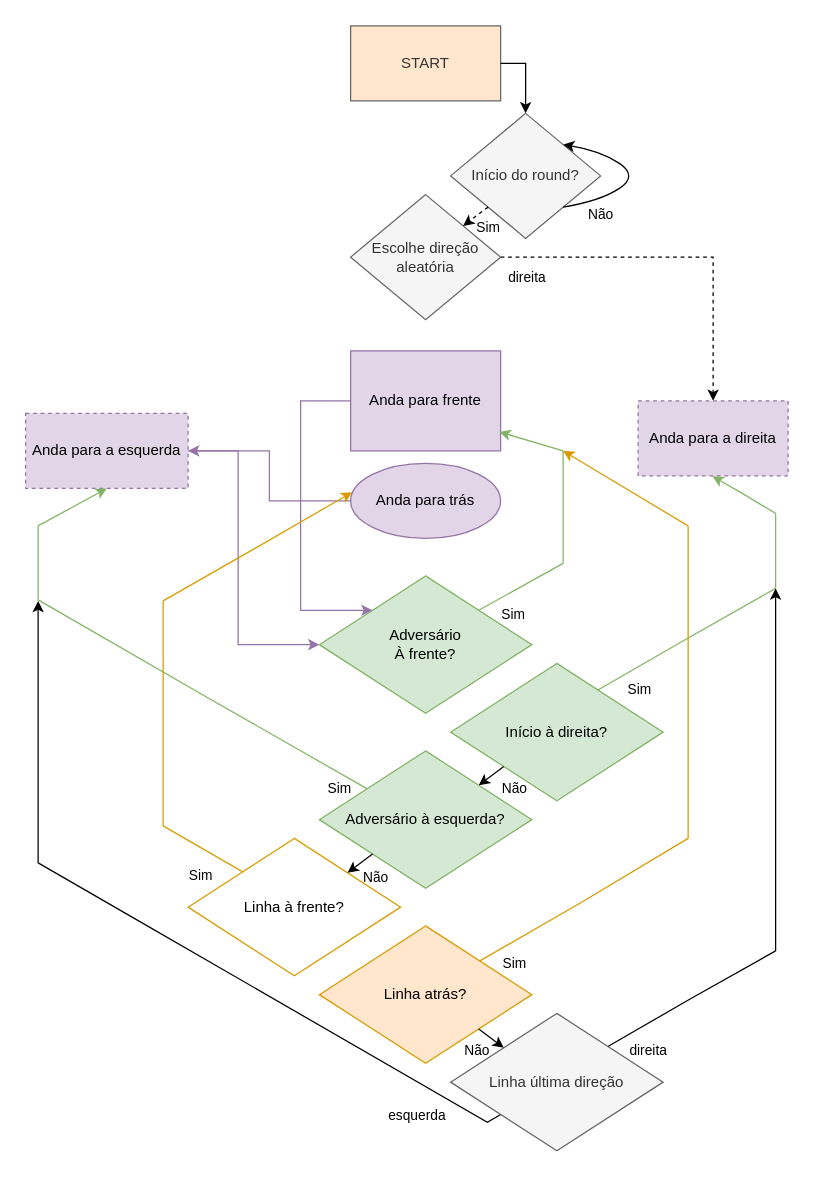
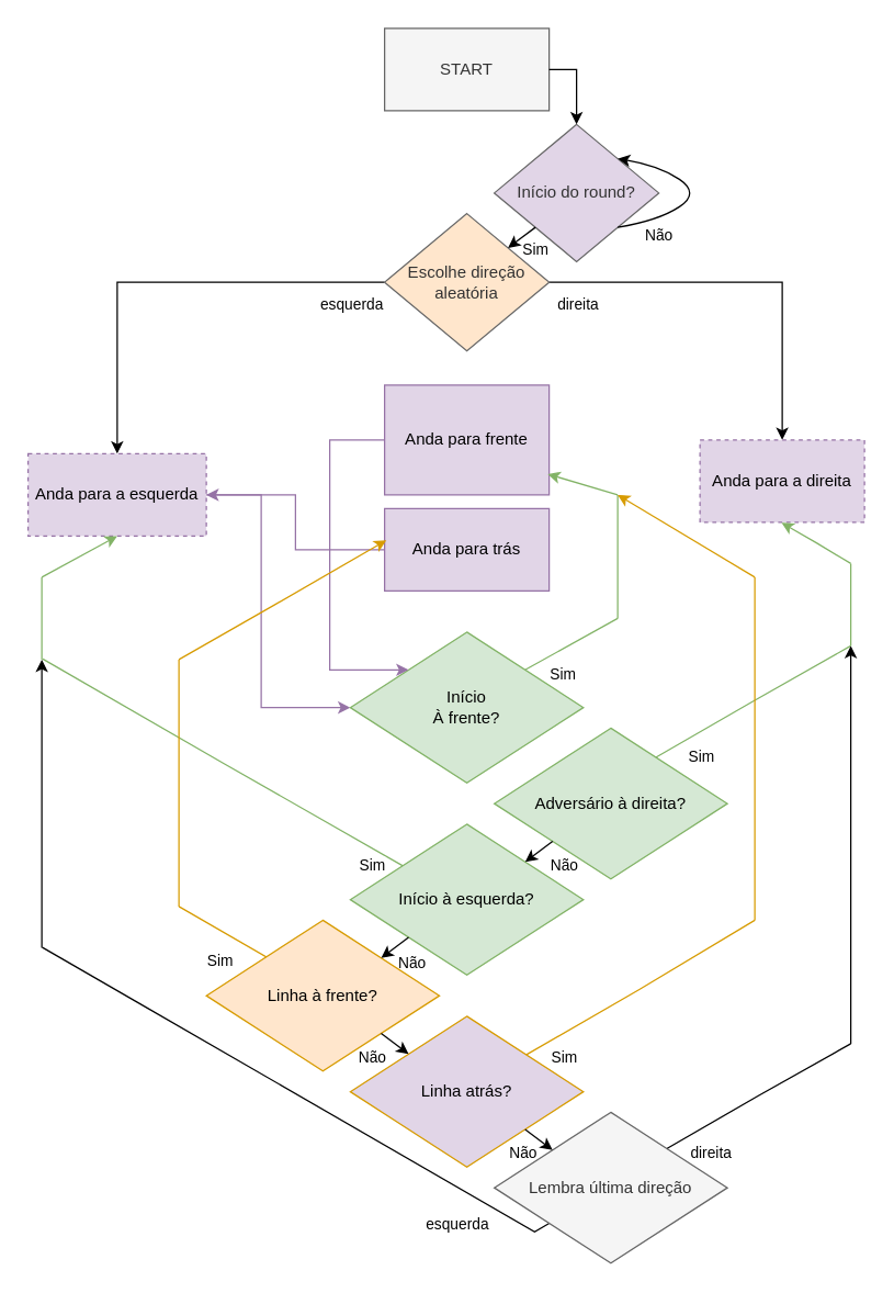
- <mxCell id="2" value="START" style="rounded=0;whiteSpace=wrap;html=1;fillColor=#ffe6cc;fontColor=#333333;strokeColor=#666666;" vertex="1" parent="1"><mxGeometry x="280" y="20" width="120" height="60" as="geometry" /></mxCell>
+ <mxCell id="2" value="START" style="rounded=0;whiteSpace=wrap;html=1;fillColor=#f5f5f5;fontColor=#333333;strokeColor=#666666;" vertex="1" parent="1"><mxGeometry x="280" y="20" width="120" height="60" as="geometry" /></mxCell>
- <mxCell id="3" value="Início do round?" style="rhombus;whiteSpace=wrap;html=1;fillColor=#f5f5f5;fontColor=#333333;strokeColor=#666666;" vertex="1" parent="1"><mxGeometry x="360" y="90" width="120" height="100" as="geometry" /></mxCell>
+ <mxCell id="3" value="Início do round?" style="rhombus;whiteSpace=wrap;html=1;fillColor=#e1d5e7;fontColor=#333333;strokeColor=#666666;" vertex="1" parent="1"><mxGeometry x="360" y="90" width="120" height="100" as="geometry" /></mxCell>
- <mxCell id="58" value="" style="endArrow=classic;html=1;rounded=0;entryX=1;entryY=0;entryDx=0;entryDy=0;exitX=0;exitY=1;exitDx=0;exitDy=0;dashed=1;" edge="1" parent="1" source="3" target="10"><mxGeometry width="50" height="50" relative="1" as="geometry"><mxPoint x="390" y="170" as="sourcePoint" /><mxPoint x="430" y="130" as="targetPoint" /></mxGeometry></mxCell>
+ <mxCell id="58" value="" style="endArrow=classic;html=1;rounded=0;entryX=1;entryY=0;entryDx=0;entryDy=0;exitX=0;exitY=1;exitDx=0;exitDy=0;" edge="1" parent="1" source="3" target="10"><mxGeometry width="50" height="50" relative="1" as="geometry"><mxPoint x="390" y="170" as="sourcePoint" /><mxPoint x="430" y="130" as="targetPoint" /></mxGeometry></mxCell>
+ <mxCell id="6" value="" style="edgeStyle=orthogonalEdgeStyle;rounded=0;orthogonalLoop=1;jettySize=auto;html=1;" edge="1" parent="1" source="10" target="12"><mxGeometry relative="1" as="geometry" /></mxCell>
+ <mxCell id="7" value="esquerda" style="edgeLabel;html=1;align=center;verticalAlign=middle;resizable=0;points=[];" vertex="1" connectable="0" parent="6"><mxGeometry x="-0.797" y="3" relative="1" as="geometry"><mxPoint x="7" y="12" as="offset" /></mxGeometry></mxCell>
- <mxCell id="10" value="Escolhe direção aleatória" style="rhombus;whiteSpace=wrap;html=1;fillColor=#f5f5f5;fontColor=#333333;strokeColor=#666666;" vertex="1" parent="1"><mxGeometry x="280" y="155" width="120" height="100" as="geometry" /></mxCell>
+ <mxCell id="10" value="Escolhe direção aleatória" style="rhombus;whiteSpace=wrap;html=1;fillColor=#ffe6cc;fontColor=#333333;strokeColor=#666666;" vertex="1" parent="1"><mxGeometry x="280" y="155" width="120" height="100" as="geometry" /></mxCell>
- <mxCell id="8" value="" style="edgeStyle=orthogonalEdgeStyle;rounded=0;orthogonalLoop=1;jettySize=auto;html=1;dashed=1;" edge="1" parent="1" source="10" target="13"><mxGeometry relative="1" as="geometry" /></mxCell>
+ <mxCell id="8" value="" style="edgeStyle=orthogonalEdgeStyle;rounded=0;orthogonalLoop=1;jettySize=auto;html=1;" edge="1" parent="1" source="10" target="13"><mxGeometry relative="1" as="geometry" /></mxCell>
- <mxCell id="27" value="Anda para trás" style="ellipse;whiteSpace=wrap;html=1;fillColor=#e1d5e7;strokeColor=#9673a6;" vertex="1" parent="1"><mxGeometry x="280" y="370" width="120" height="60" as="geometry" /></mxCell>
+ <mxCell id="27" value="Anda para trás" style="rounded=0;whiteSpace=wrap;html=1;fillColor=#e1d5e7;strokeColor=#9673a6;" vertex="1" parent="1"><mxGeometry x="280" y="370" width="120" height="60" as="geometry" /></mxCell>
- <mxCell id="14" value="Adversário&lt;div&gt;À frente?&lt;/div&gt;" style="rhombus;whiteSpace=wrap;html=1;fillColor=#d5e8d4;strokeColor=#82b366;" vertex="1" parent="1"><mxGeometry x="255" y="460" width="170" height="110" as="geometry" /></mxCell>
+ <mxCell id="14" value="Início&lt;div&gt;À frente?&lt;/div&gt;" style="rhombus;whiteSpace=wrap;html=1;fillColor=#d5e8d4;strokeColor=#82b366;" vertex="1" parent="1"><mxGeometry x="255" y="460" width="170" height="110" as="geometry" /></mxCell>
- <mxCell id="19" value="Início à direita?" style="rhombus;whiteSpace=wrap;html=1;fillColor=#d5e8d4;strokeColor=#82b366;" vertex="1" parent="1"><mxGeometry x="360" y="530" width="170" height="110" as="geometry" /></mxCell>
+ <mxCell id="19" value="Adversário à direita?" style="rhombus;whiteSpace=wrap;html=1;fillColor=#d5e8d4;strokeColor=#82b366;" vertex="1" parent="1"><mxGeometry x="360" y="530" width="170" height="110" as="geometry" /></mxCell>
- <mxCell id="22" value="Adversário à esquerda?" style="rhombus;whiteSpace=wrap;html=1;fillColor=#d5e8d4;strokeColor=#82b366;" vertex="1" parent="1"><mxGeometry x="255" y="600" width="170" height="110" as="geometry" /></mxCell>
+ <mxCell id="22" value="Início à esquerda?" style="rhombus;whiteSpace=wrap;html=1;fillColor=#d5e8d4;strokeColor=#82b366;" vertex="1" parent="1"><mxGeometry x="255" y="600" width="170" height="110" as="geometry" /></mxCell>
- <mxCell id="25" value="Linha à frente?" style="rhombus;whiteSpace=wrap;html=1;fillColor=#ffffff;strokeColor=#d79b00;" vertex="1" parent="1"><mxGeometry x="150" y="670" width="170" height="110" as="geometry" /></mxCell>
+ <mxCell id="25" value="Linha à frente?" style="rhombus;whiteSpace=wrap;html=1;fillColor=#ffe6cc;strokeColor=#d79b00;" vertex="1" parent="1"><mxGeometry x="150" y="670" width="170" height="110" as="geometry" /></mxCell>
+ <mxCell id="35" value="" style="endArrow=classic;html=1;rounded=0;exitX=1;exitY=1;exitDx=0;exitDy=0;entryX=0;entryY=0;entryDx=0;entryDy=0;labelBackgroundColor=none;" edge="1" parent="1" source="25" target="30"><mxGeometry width="50" height="50" relative="1" as="geometry"><mxPoint x="300" y="730" as="sourcePoint" /><mxPoint x="350" y="680" as="targetPoint" /></mxGeometry></mxCell>
+ <mxCell id="36" value="Não" style="edgeLabel;html=1;align=center;verticalAlign=middle;resizable=0;points=[];labelBackgroundColor=none;" vertex="1" connectable="0" parent="35"><mxGeometry x="-0.312" relative="1" as="geometry"><mxPoint x="-14" y="12" as="offset" /></mxGeometry></mxCell>
- <mxCell id="30" value="Linha atrás?" style="rhombus;whiteSpace=wrap;html=1;fillColor=#ffe6cc;strokeColor=#d79b00;" vertex="1" parent="1"><mxGeometry x="255" y="740" width="170" height="110" as="geometry" /></mxCell>
+ <mxCell id="30" value="Linha atrás?" style="rhombus;whiteSpace=wrap;html=1;fillColor=#e1d5e7;strokeColor=#d79b00;" vertex="1" parent="1"><mxGeometry x="255" y="740" width="170" height="110" as="geometry" /></mxCell>
- <mxCell id="39" value="Linha última direção" style="rhombus;whiteSpace=wrap;html=1;fillColor=#f5f5f5;strokeColor=#666666;fontColor=#333333;" vertex="1" parent="1"><mxGeometry x="360" y="810" width="170" height="110" as="geometry" /></mxCell>
+ <mxCell id="39" value="Lembra última direção" style="rhombus;whiteSpace=wrap;html=1;fillColor=#f5f5f5;strokeColor=#666666;fontColor=#333333;" vertex="1" parent="1"><mxGeometry x="360" y="810" width="170" height="110" as="geometry" /></mxCell>
